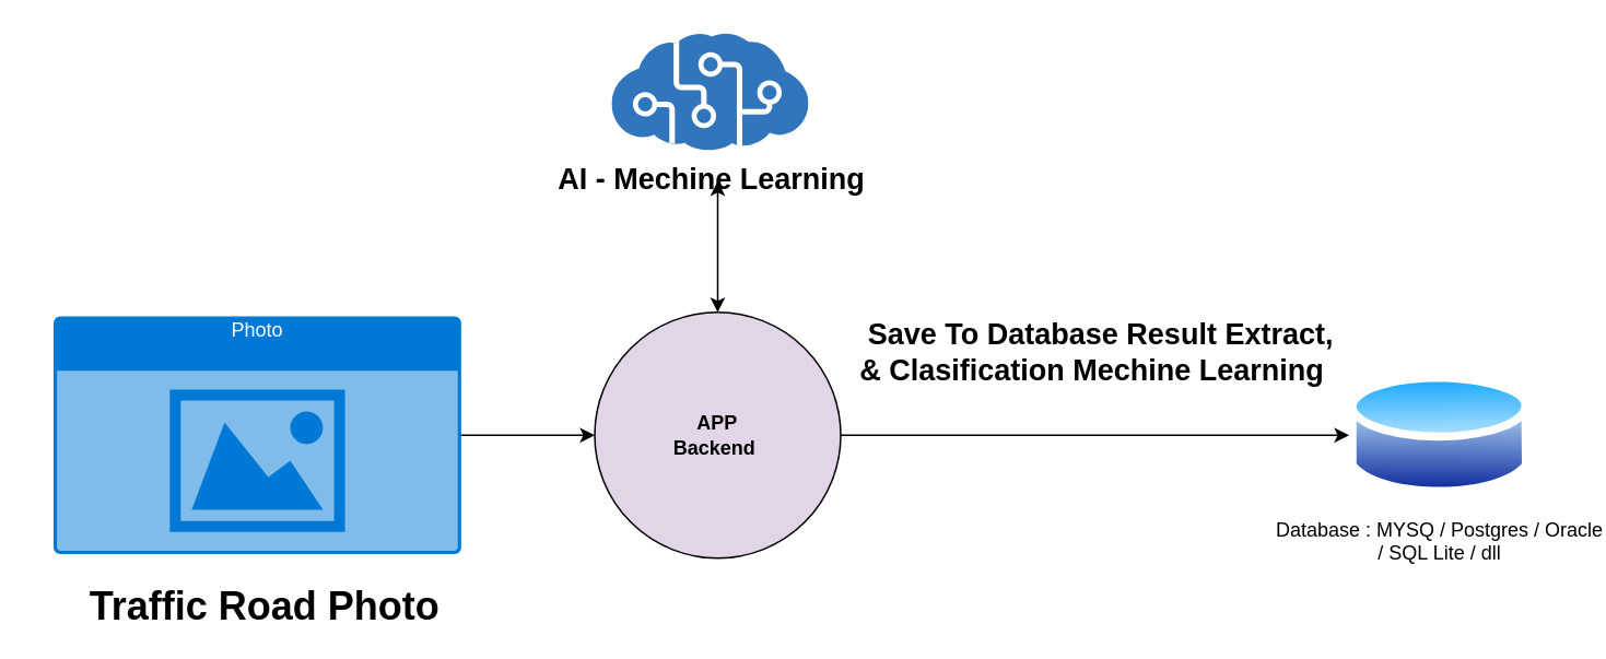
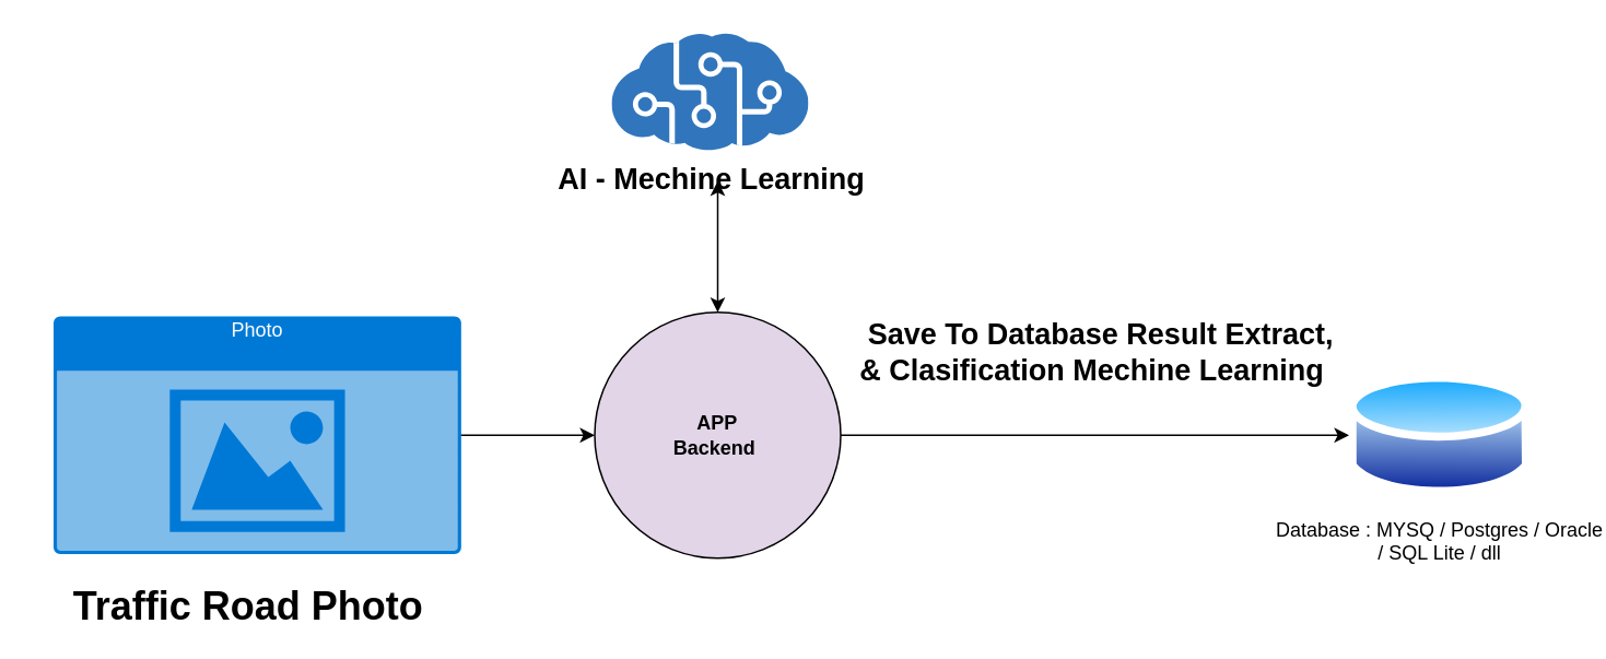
- <mxCell id="7" value="&lt;font style=&quot;font-size: 24px&quot;&gt;Traffic Road Photo&lt;/font&gt;" style="text;html=1;strokeColor=none;fillColor=none;align=center;verticalAlign=middle;whiteSpace=wrap;rounded=0;fontStyle=1" vertex="1" parent="1"><mxGeometry x="30.57" y="360" width="260" height="20" as="geometry" /></mxCell>
+ <mxCell id="7" value="&lt;font style=&quot;font-size: 24px&quot;&gt;Traffic Road Photo&lt;/font&gt;" style="text;html=1;strokeColor=none;fillColor=none;align=center;verticalAlign=middle;whiteSpace=wrap;rounded=0;fontStyle=1" vertex="1" parent="1"><mxGeometry x="20.57" y="360" width="260" height="20" as="geometry" /></mxCell>
